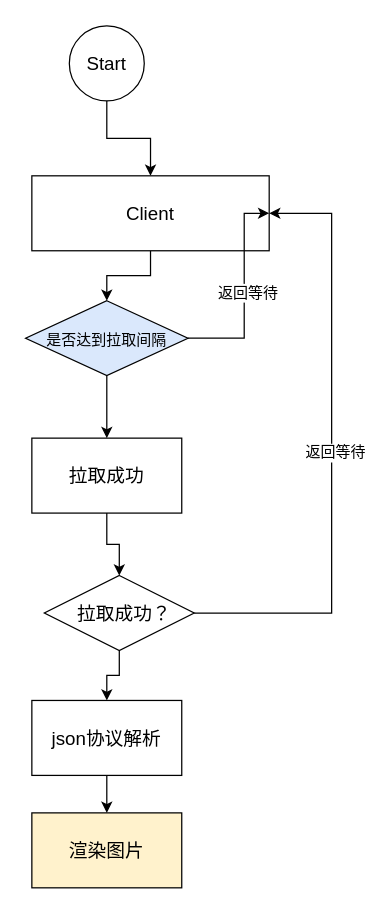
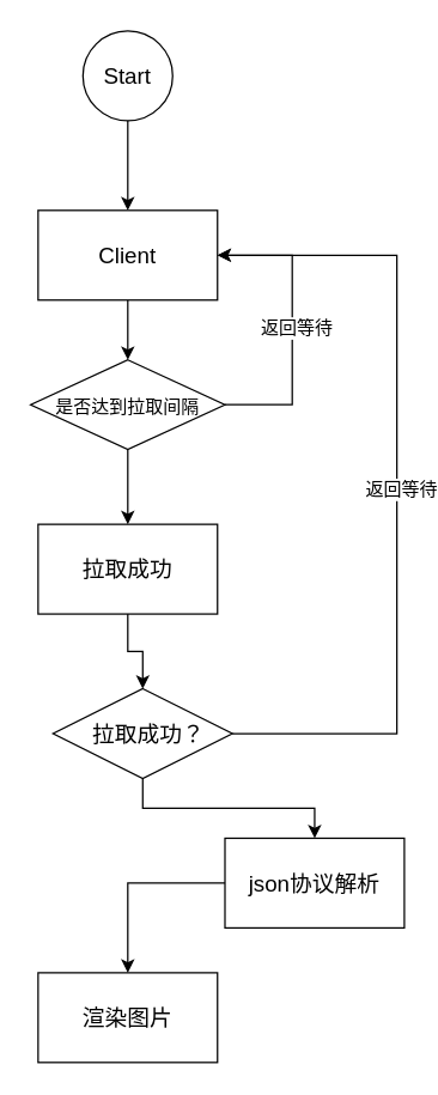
- <mxCell id="5" value="Client" style="whiteSpace=wrap;html=1;fontSize=15;" vertex="1" parent="1"><mxGeometry x="25" y="140" width="190" height="60" as="geometry" /></mxCell>
+ <mxCell id="5" value="Client" style="whiteSpace=wrap;html=1;fontSize=15;" vertex="1" parent="1"><mxGeometry x="25" y="140" width="120" height="60" as="geometry" /></mxCell>
- <mxCell id="9" value="&lt;font style=&quot;font-size: 12px&quot;&gt;是否达到拉取间隔&lt;/font&gt;" style="rhombus;whiteSpace=wrap;html=1;fontSize=15;fillColor=#dae8fc;" vertex="1" parent="1"><mxGeometry x="20" y="240" width="130" height="60" as="geometry" /></mxCell>
+ <mxCell id="9" value="&lt;font style=&quot;font-size: 12px&quot;&gt;是否达到拉取间隔&lt;/font&gt;" style="rhombus;whiteSpace=wrap;html=1;fontSize=15;" vertex="1" parent="1"><mxGeometry x="20" y="240" width="130" height="60" as="geometry" /></mxCell>
- <mxCell id="17" value="json协议解析" style="whiteSpace=wrap;html=1;fontSize=15;" vertex="1" parent="1"><mxGeometry x="25" y="560" width="120" height="60" as="geometry" /></mxCell>
+ <mxCell id="17" value="json协议解析" style="whiteSpace=wrap;html=1;fontSize=15;" vertex="1" parent="1"><mxGeometry x="150" y="560" width="120" height="60" as="geometry" /></mxCell>
- <mxCell id="18" value="渲染图片" style="whiteSpace=wrap;html=1;fontSize=15;fillColor=#fff2cc;" vertex="1" parent="1"><mxGeometry x="25" y="650" width="120" height="60" as="geometry" /></mxCell>
+ <mxCell id="18" value="渲染图片" style="whiteSpace=wrap;html=1;fontSize=15;" vertex="1" parent="1"><mxGeometry x="25" y="650" width="120" height="60" as="geometry" /></mxCell>
